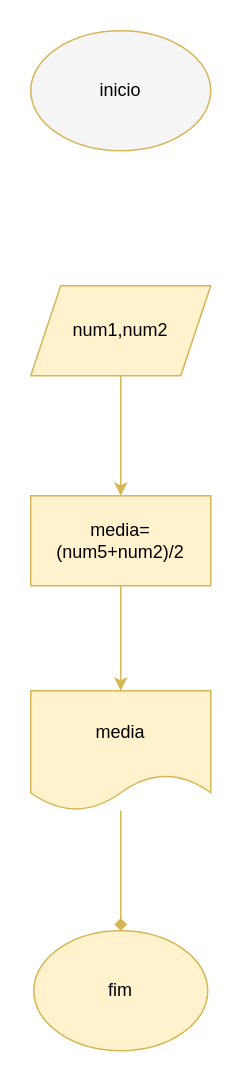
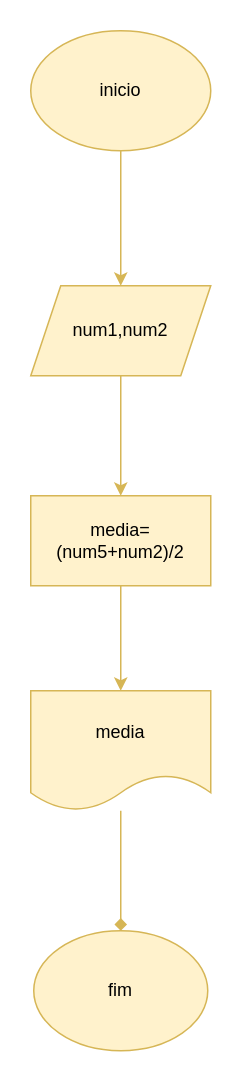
- <mxCell id="3" value="inicio" style="ellipse;whiteSpace=wrap;html=1;fillColor=#f5f5f5;strokeColor=#d6b656;" vertex="1" parent="1"><mxGeometry x="20" y="20" width="120" height="80" as="geometry" /></mxCell>
+ <mxCell id="3" value="inicio" style="ellipse;whiteSpace=wrap;html=1;fillColor=#fff2cc;strokeColor=#d6b656;" vertex="1" parent="1"><mxGeometry x="20" y="20" width="120" height="80" as="geometry" /></mxCell>
+ <mxCell id="2" value="" style="edgeStyle=orthogonalEdgeStyle;rounded=0;orthogonalLoop=1;jettySize=auto;html=1;fillColor=#fff2cc;strokeColor=#d6b656;" edge="1" parent="1" source="3" target="5"><mxGeometry relative="1" as="geometry" /></mxCell>
